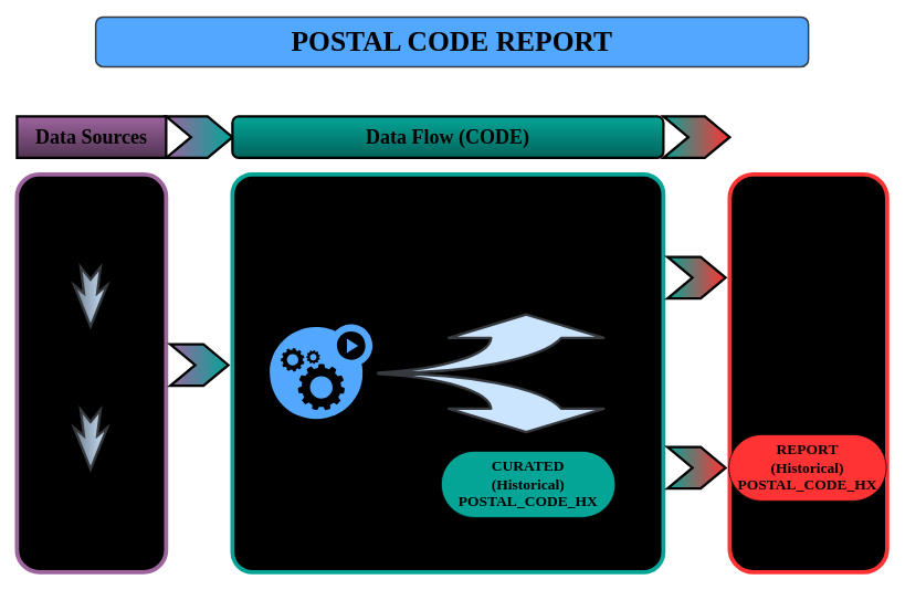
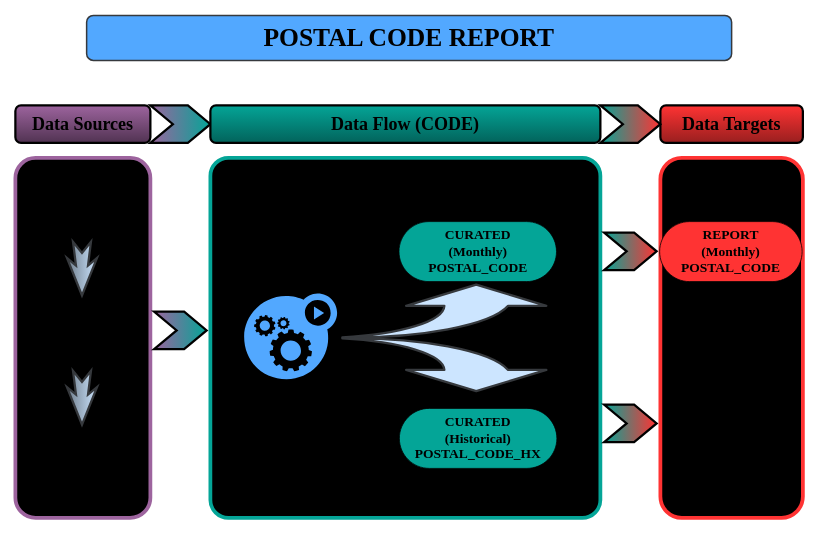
- <mxCell id="9" value="&lt;font style=&quot;font-size: 24px;&quot;&gt;Data Sources&lt;/font&gt;" style="whiteSpace=wrap;html=1;fontSize=17;fontStyle=1;fillColor=#9D649E;strokeColor=#000000;strokeWidth=3;fontFamily=Tahoma;gradientColor=#513352;container=0;rounded=0;" parent="1" vertex="1"><mxGeometry x="20" y="140" width="180" height="50" as="geometry" /></mxCell>
+ <mxCell id="9" value="&lt;font style=&quot;font-size: 24px;&quot;&gt;Data Sources&lt;/font&gt;" style="rounded=1;whiteSpace=wrap;html=1;fontSize=17;fontStyle=1;fillColor=#9D649E;strokeColor=#000000;strokeWidth=3;fontFamily=Tahoma;gradientColor=#513352;container=0;" parent="1" vertex="1"><mxGeometry x="20" y="140" width="180" height="50" as="geometry" /></mxCell>
+ <mxCell id="10" value="&lt;font face=&quot;Tahoma&quot; style=&quot;font-size: 24px;&quot;&gt;Data Targets&lt;/font&gt;" style="rounded=1;whiteSpace=wrap;html=1;fontSize=17;fontStyle=1;strokeWidth=3;fillColor=#FF3333;strokeColor=#000000;gradientColor=#991F1F;container=0;" parent="1" vertex="1"><mxGeometry x="880" y="140" width="190" height="50" as="geometry" /></mxCell>
+ <mxCell id="17" value="&lt;font style=&quot;font-size: 18px;&quot; face=&quot;Tahoma&quot;&gt;&lt;b style=&quot;&quot;&gt;CURATED&lt;br&gt;&lt;/b&gt;&lt;/font&gt;&lt;b style=&quot;border-color: var(--border-color); font-family: Tahoma; font-size: 18px;&quot;&gt;(Monthly)&lt;/b&gt;&lt;font style=&quot;font-size: 18px;&quot; face=&quot;Tahoma&quot;&gt;&lt;b style=&quot;&quot;&gt;&lt;br&gt;POSTAL_CODE&lt;/b&gt;&lt;/font&gt;" style="html=1;dashed=0;whiteSpace=wrap;shape=mxgraph.dfd.start;fillColor=#04A597;container=0;" parent="1" vertex="1"><mxGeometry x="531.5" y="294.97" width="210" height="80" as="geometry" /></mxCell>
+ <mxCell id="14" value="&lt;font style=&quot;font-size: 18px;&quot; face=&quot;Tahoma&quot;&gt;&lt;b style=&quot;&quot;&gt;REPORT&lt;br&gt;(Monthly)&lt;br&gt;POSTAL_CODE&lt;/b&gt;&lt;/font&gt;" style="html=1;dashed=0;whiteSpace=wrap;shape=mxgraph.dfd.start;fillColor=#FF3333;" parent="1" vertex="1"><mxGeometry x="879" y="294.97" width="190" height="80" as="geometry" /></mxCell>
- <mxCell id="15" value="&lt;b style=&quot;border-color: var(--border-color); font-family: Tahoma; font-size: 18px;&quot;&gt;REPORT&lt;/b&gt;&lt;font style=&quot;font-size: 18px;&quot; face=&quot;Tahoma&quot;&gt;&lt;b style=&quot;&quot;&gt;&lt;br&gt;(Historical)&lt;br&gt;POSTAL_CODE_HX&lt;/b&gt;&lt;/font&gt;" style="html=1;dashed=0;whiteSpace=wrap;shape=mxgraph.dfd.start;fillColor=#FF3333;" parent="1" vertex="1"><mxGeometry x="879" y="524" width="190" height="80" as="geometry" /></mxCell>
